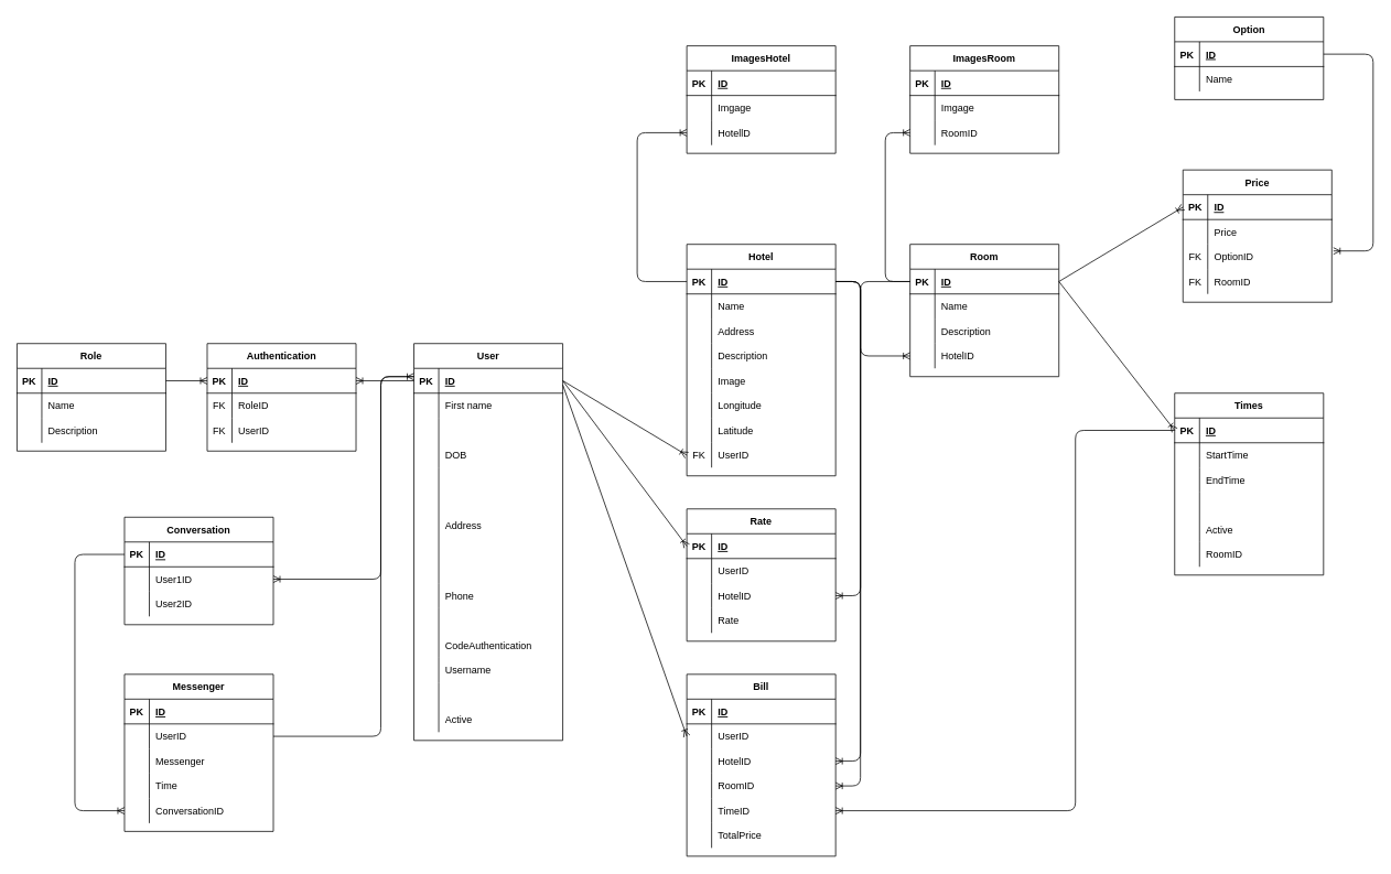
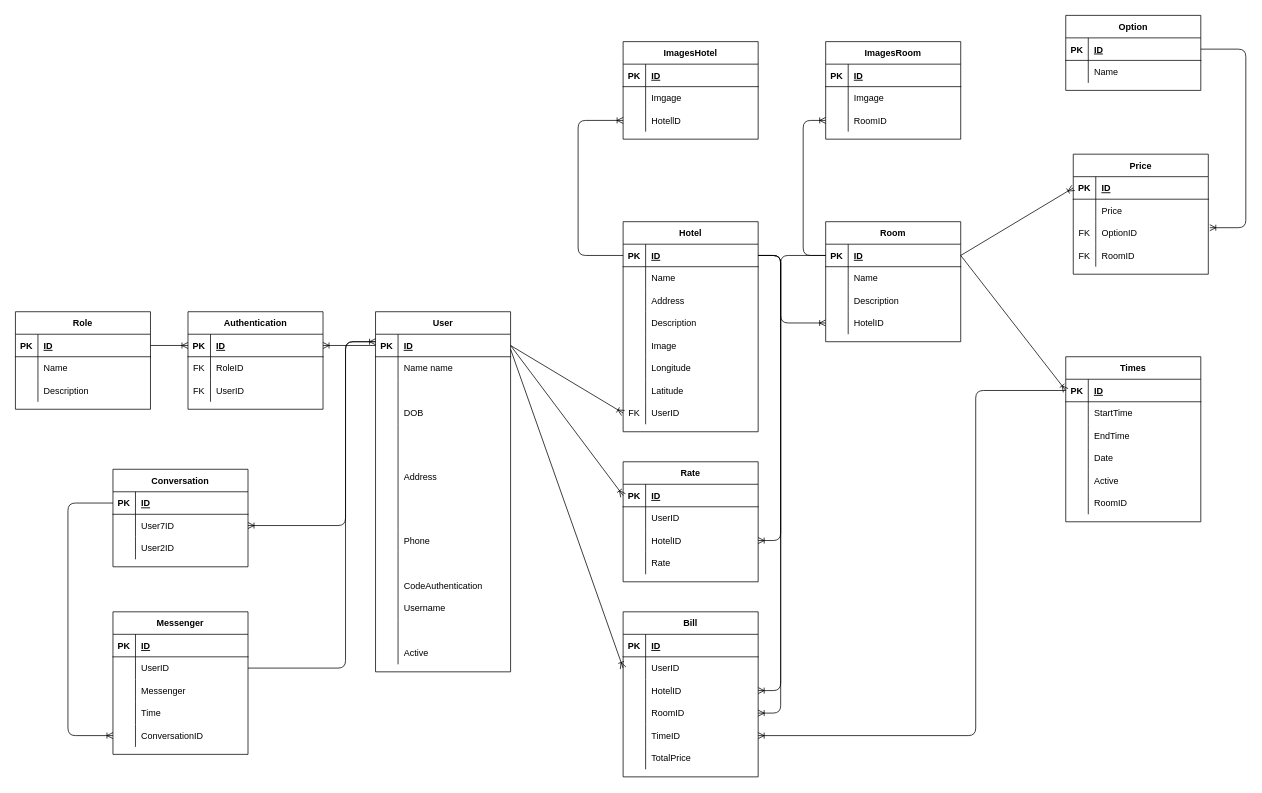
- <mxCell id="28" value="First name" style="shape=partialRectangle;connectable=0;fillColor=none;top=0;left=0;bottom=0;right=0;align=left;spacingLeft=6;overflow=hidden;" parent="26" vertex="1"><mxGeometry x="30" width="150" height="30" as="geometry" /></mxCell>
+ <mxCell id="28" value="Name name" style="shape=partialRectangle;connectable=0;fillColor=none;top=0;left=0;bottom=0;right=0;align=left;spacingLeft=6;overflow=hidden;" parent="26" vertex="1"><mxGeometry x="30" width="150" height="30" as="geometry" /></mxCell>
+ <mxCell id="147" value="Date" style="shape=partialRectangle;connectable=0;fillColor=none;top=0;left=0;bottom=0;right=0;align=left;spacingLeft=6;overflow=hidden;" parent="145" vertex="1"><mxGeometry x="30" width="150" height="30" as="geometry" /></mxCell>
- <mxCell id="181" value="User1ID" style="shape=partialRectangle;connectable=0;fillColor=none;top=0;left=0;bottom=0;right=0;align=left;spacingLeft=6;overflow=hidden;" parent="179" vertex="1"><mxGeometry x="30" width="150" height="30" as="geometry" /></mxCell>
+ <mxCell id="181" value="User7ID" style="shape=partialRectangle;connectable=0;fillColor=none;top=0;left=0;bottom=0;right=0;align=left;spacingLeft=6;overflow=hidden;" parent="179" vertex="1"><mxGeometry x="30" width="150" height="30" as="geometry" /></mxCell>
